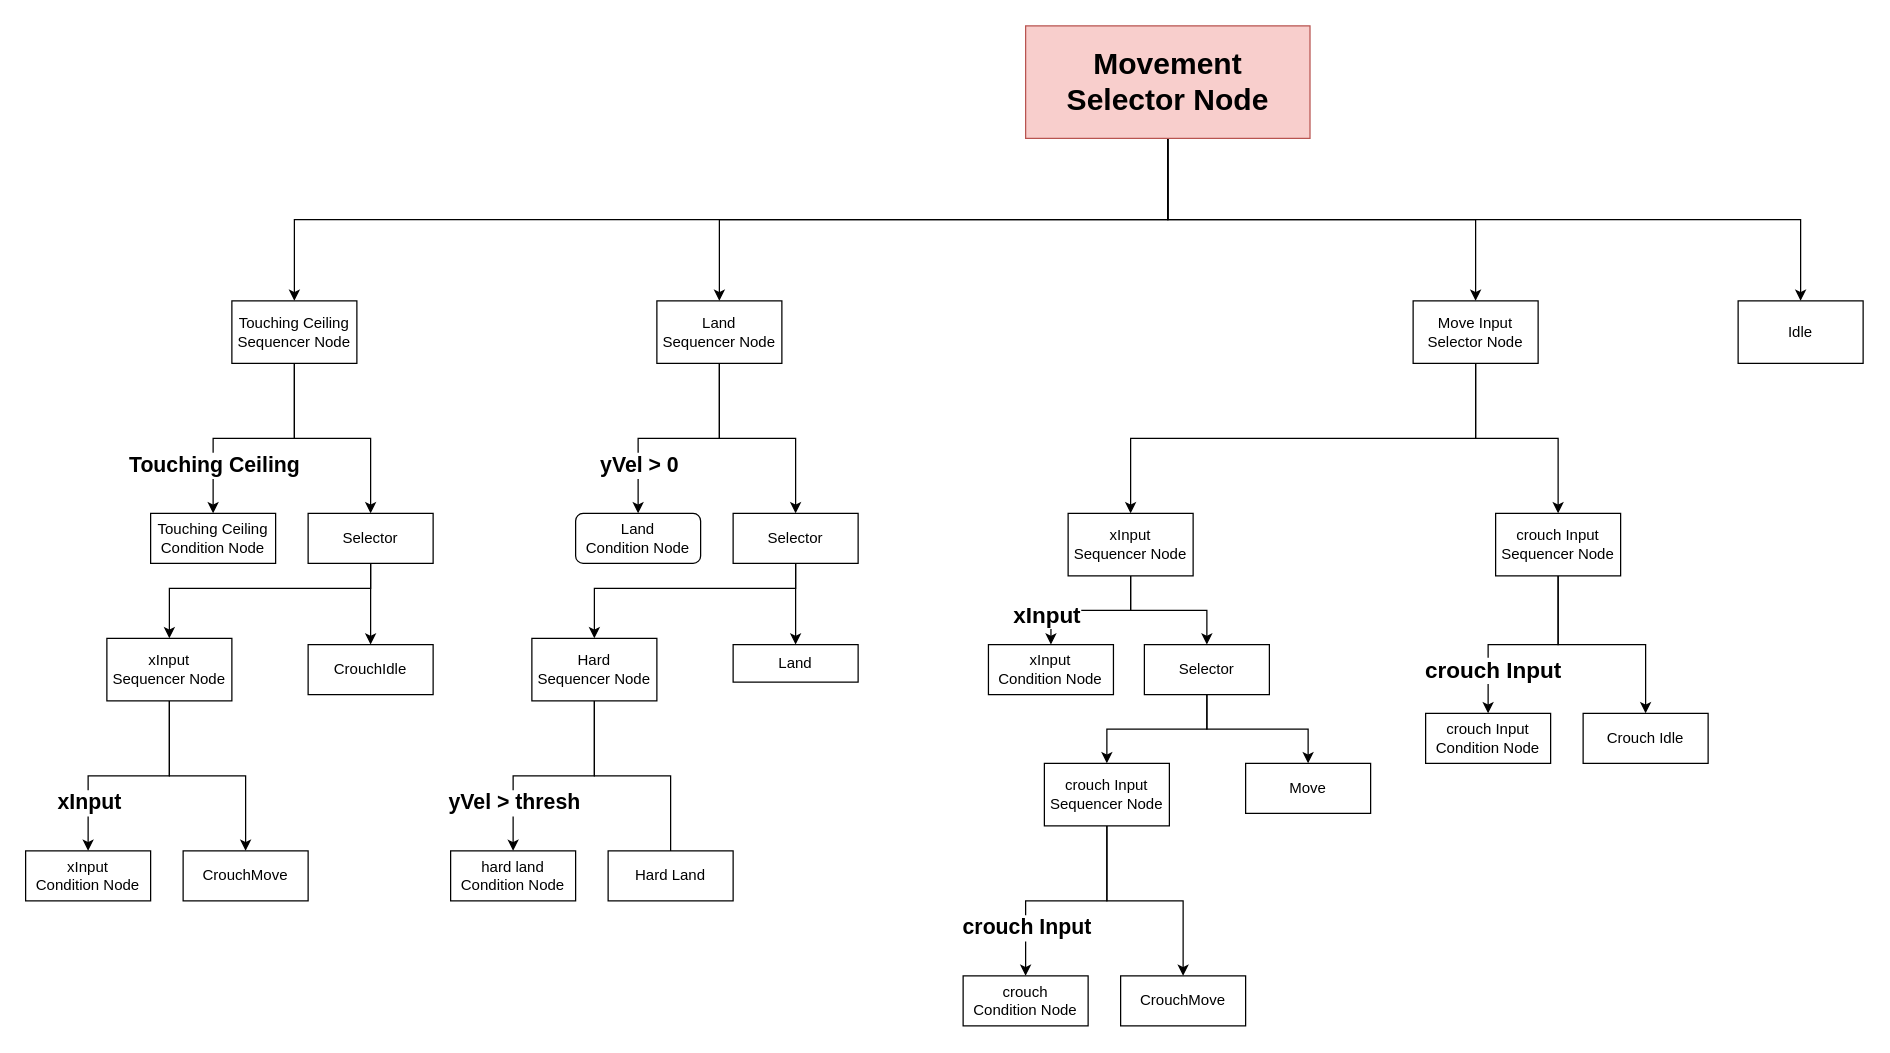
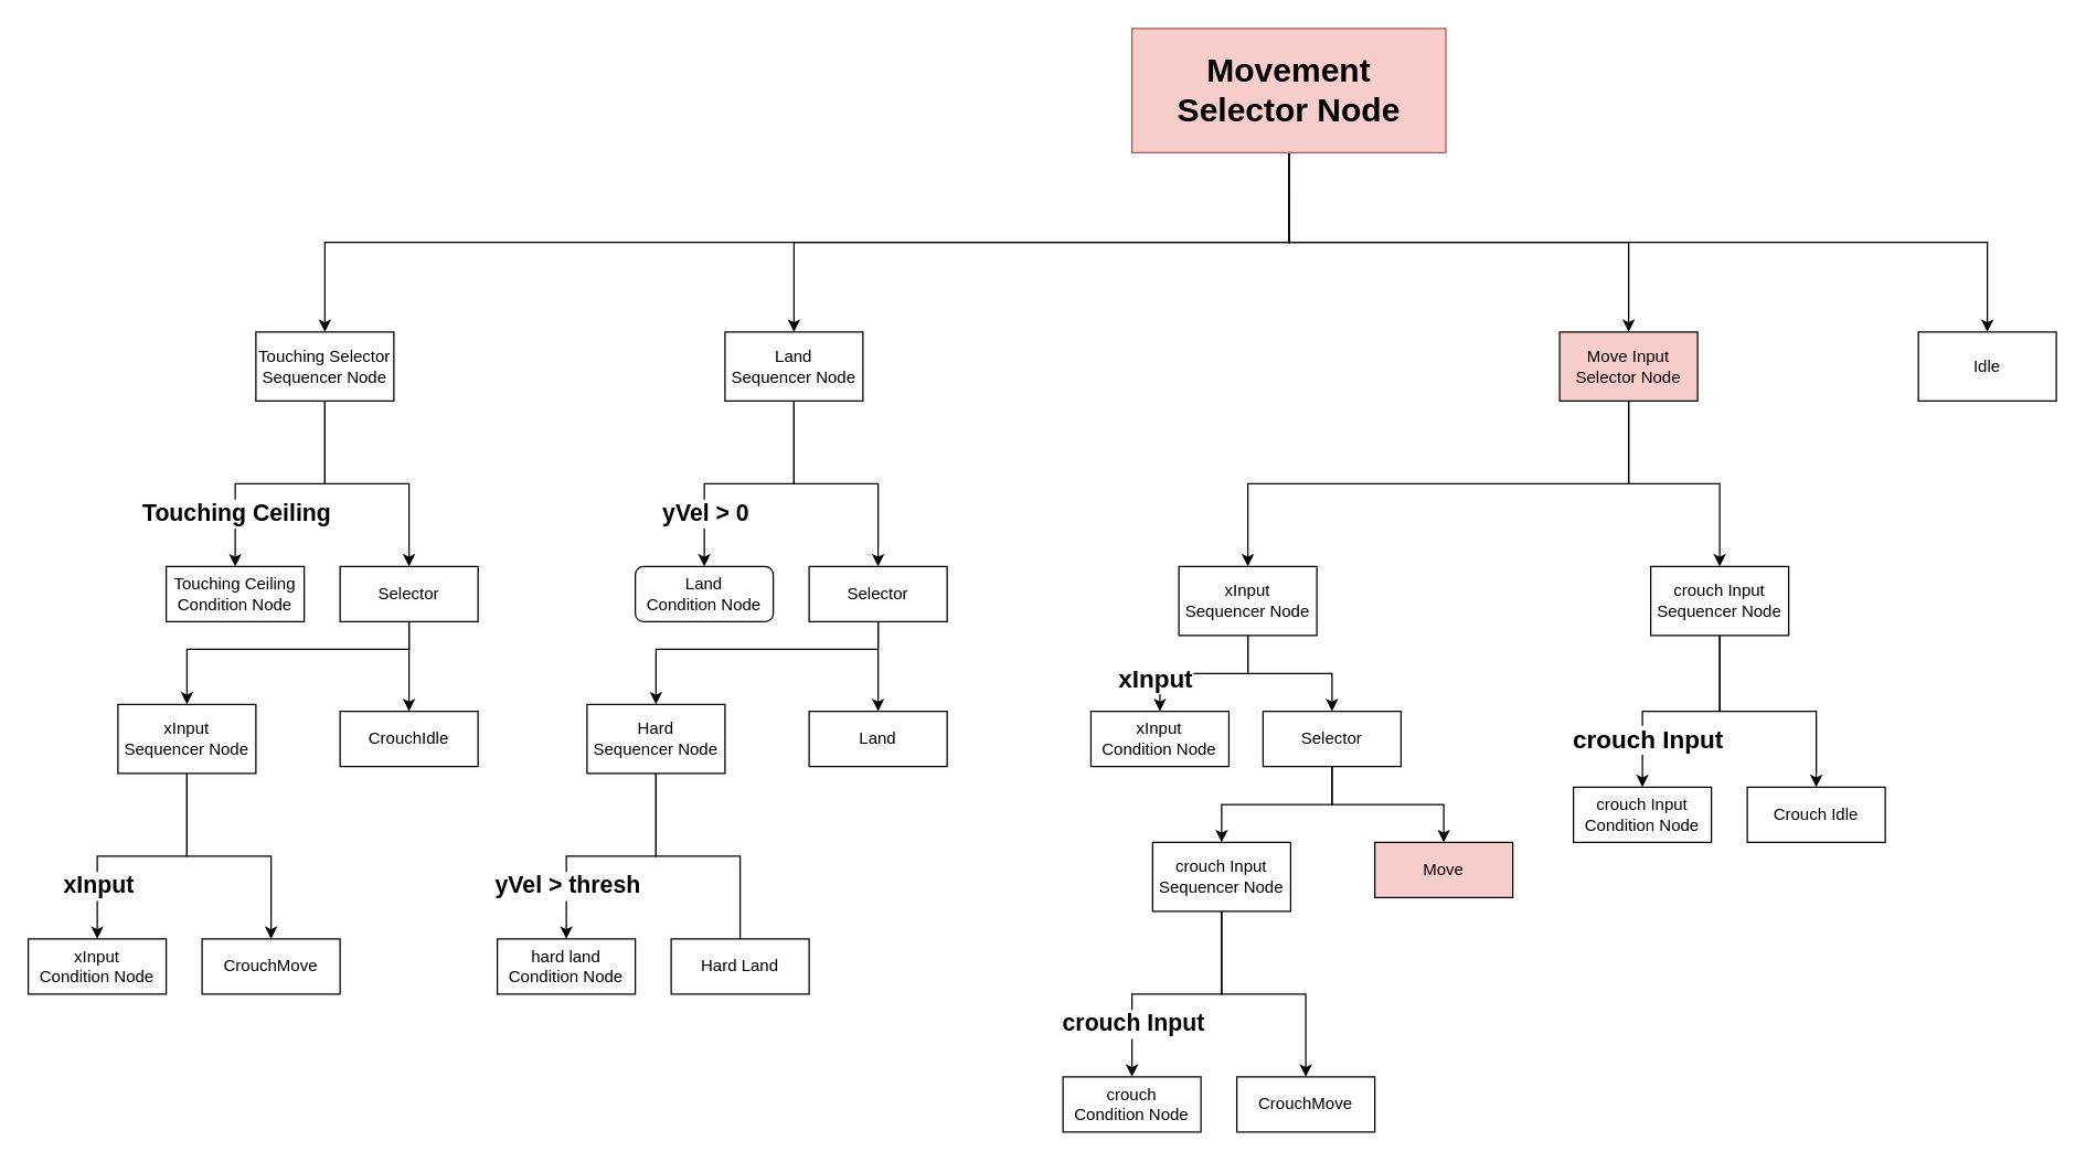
- <mxCell id="13" value="Touching Ceiling&lt;br&gt;Sequencer Node" style="rounded=0;whiteSpace=wrap;html=1;" parent="1" vertex="1"><mxGeometry x="185" y="240" width="100" height="50" as="geometry" /></mxCell>
+ <mxCell id="13" value="Touching Selector&lt;br&gt;Sequencer Node" style="rounded=0;whiteSpace=wrap;html=1;" parent="1" vertex="1"><mxGeometry x="185" y="240" width="100" height="50" as="geometry" /></mxCell>
- <mxCell id="17" value="Move Input&lt;br&gt;Selector Node" style="rounded=0;whiteSpace=wrap;html=1;" parent="1" vertex="1"><mxGeometry x="1130" y="240" width="100" height="50" as="geometry" /></mxCell>
+ <mxCell id="17" value="Move Input&lt;br&gt;Selector Node" style="rounded=0;whiteSpace=wrap;html=1;fillColor=#f8cecc;" parent="1" vertex="1"><mxGeometry x="1130" y="240" width="100" height="50" as="geometry" /></mxCell>
- <mxCell id="61" value="Land" style="rounded=0;whiteSpace=wrap;html=1;" parent="1" vertex="1"><mxGeometry x="586" y="515" width="100" height="30" as="geometry" /></mxCell>
+ <mxCell id="61" value="Land" style="rounded=0;whiteSpace=wrap;html=1;" parent="1" vertex="1"><mxGeometry x="586" y="515" width="100" height="40" as="geometry" /></mxCell>
- <mxCell id="46" value="Move" style="rounded=0;whiteSpace=wrap;html=1;" parent="1" vertex="1"><mxGeometry x="996" y="610" width="100" height="40" as="geometry" /></mxCell>
+ <mxCell id="46" value="Move" style="rounded=0;whiteSpace=wrap;html=1;fillColor=#f8cecc;" parent="1" vertex="1"><mxGeometry x="996" y="610" width="100" height="40" as="geometry" /></mxCell>
